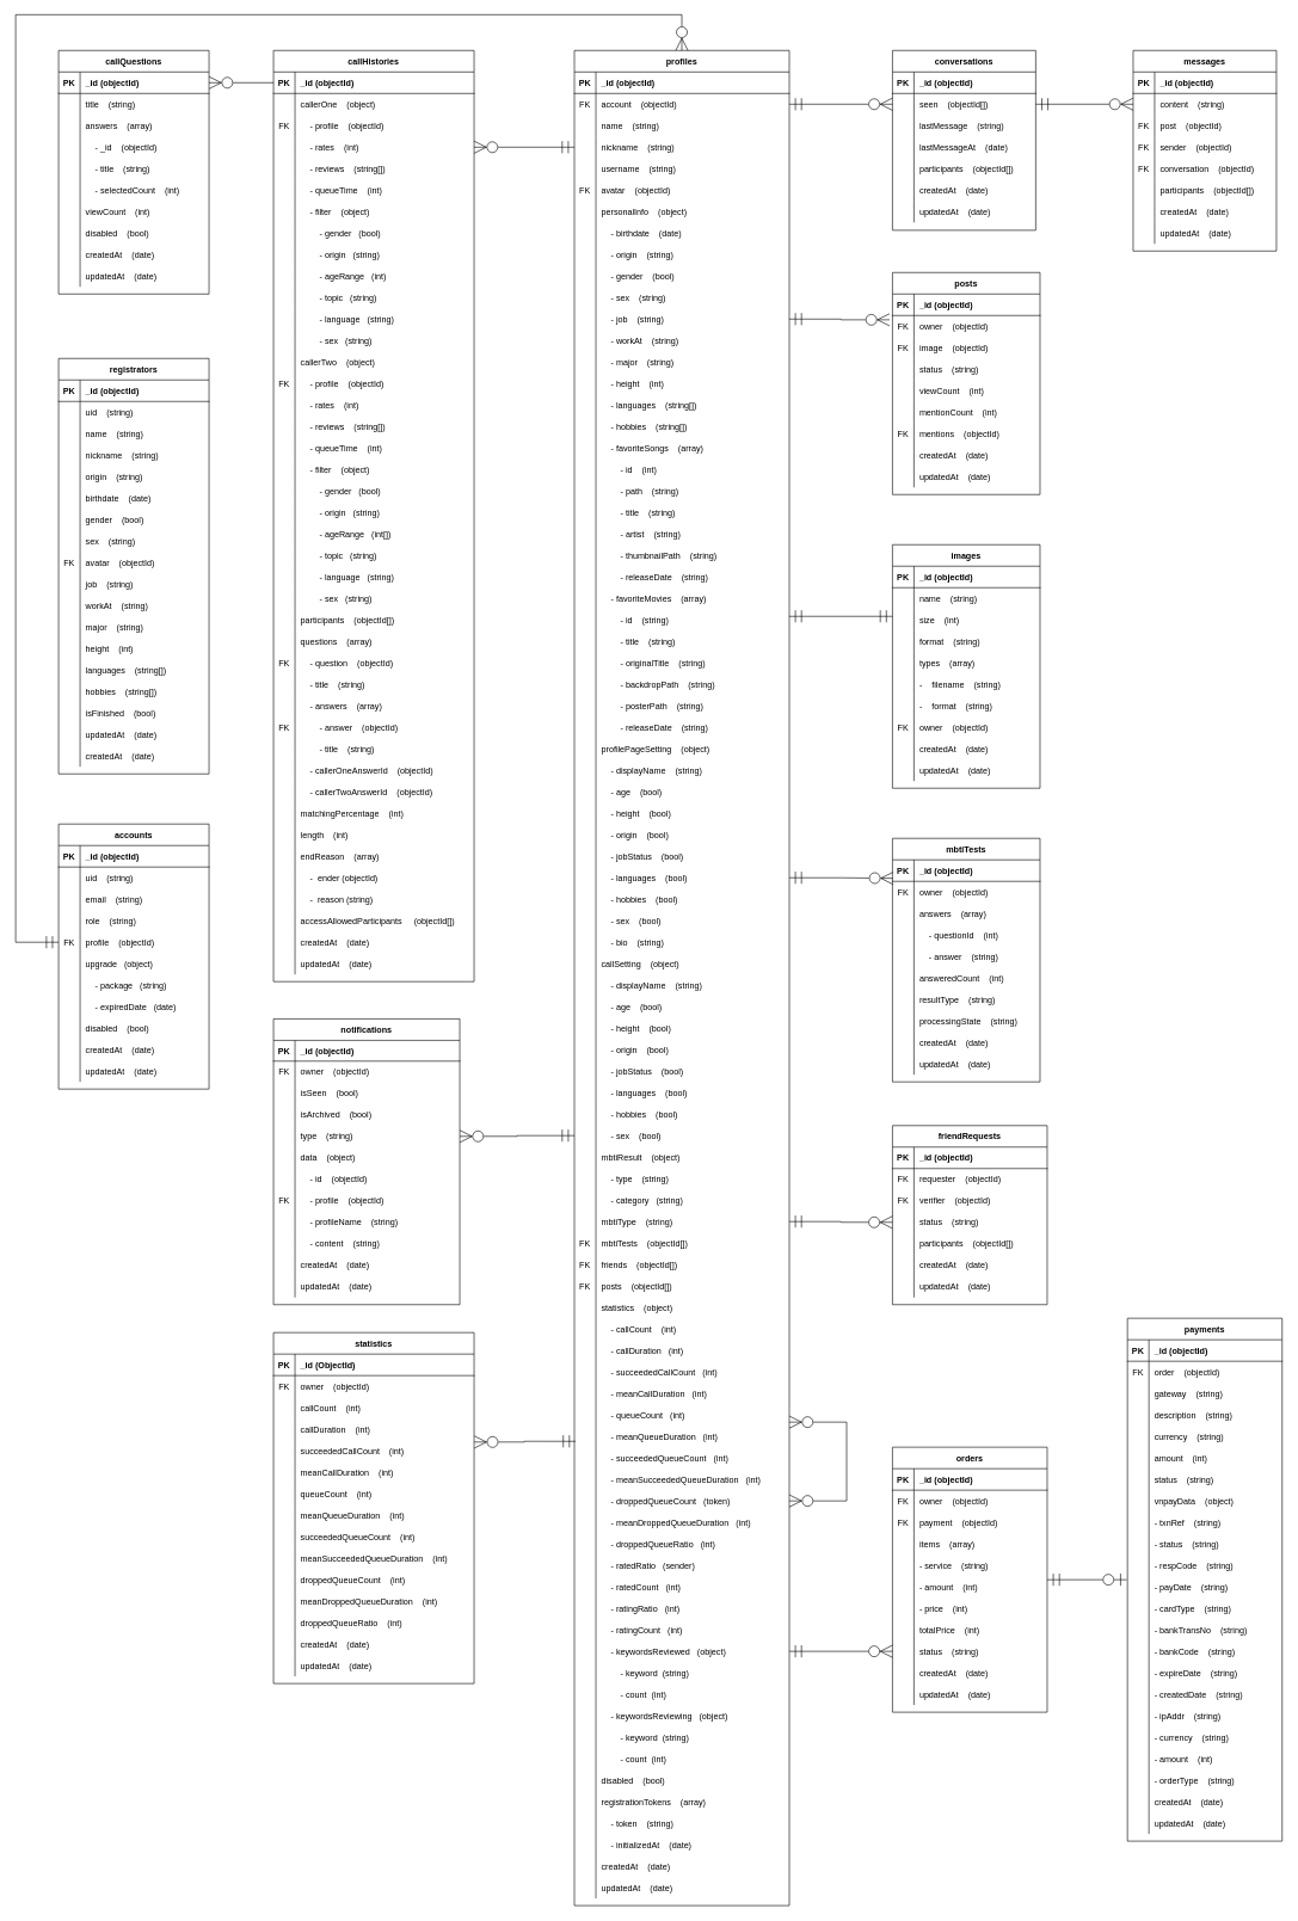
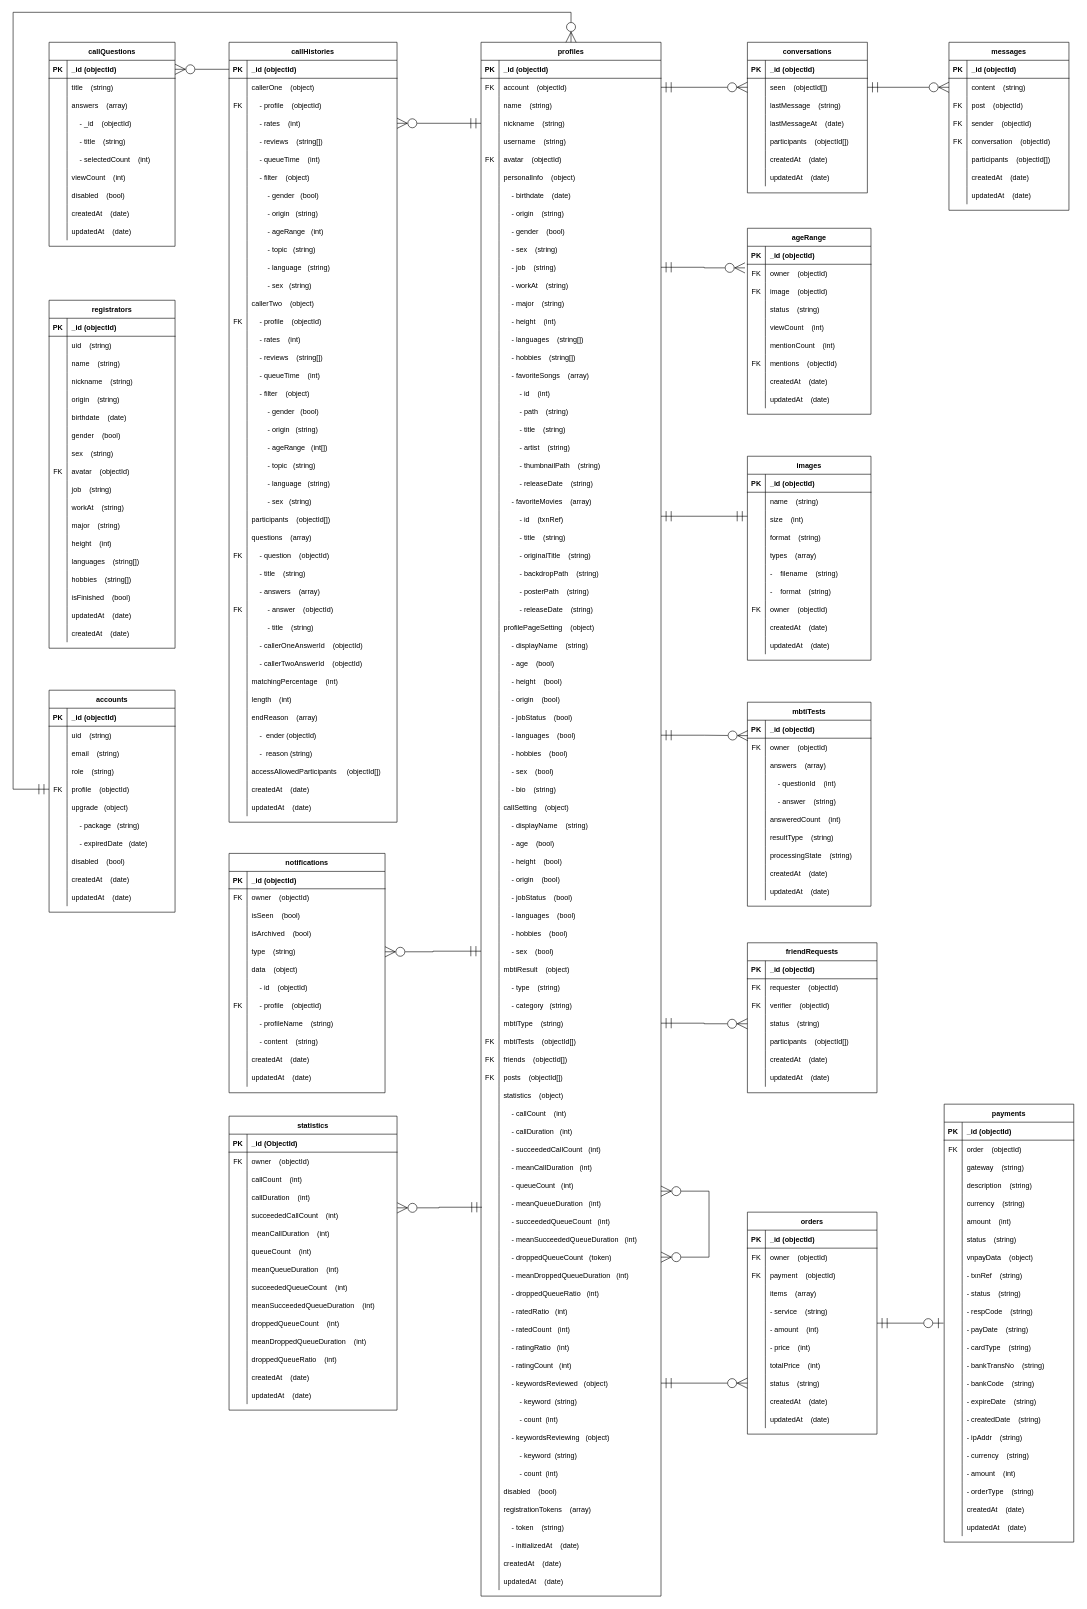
- <mxCell id="379" value="posts" style="shape=table;startSize=30;container=1;collapsible=1;childLayout=tableLayout;fixedRows=1;rowLines=0;fontStyle=1;align=center;resizeLast=1;" vertex="1" parent="1"><mxGeometry x="1244.86" y="380" width="206" height="310" as="geometry" /></mxCell>
+ <mxCell id="379" value="ageRange" style="shape=table;startSize=30;container=1;collapsible=1;childLayout=tableLayout;fixedRows=1;rowLines=0;fontStyle=1;align=center;resizeLast=1;" vertex="1" parent="1"><mxGeometry x="1244.86" y="380" width="206" height="310" as="geometry" /></mxCell>
- <mxCell id="569" value="        - id    (string)" style="shape=partialRectangle;connectable=0;fillColor=none;top=0;left=0;bottom=0;right=0;align=left;spacingLeft=6;overflow=hidden;" vertex="1" parent="567"><mxGeometry x="30" width="270" height="30" as="geometry"><mxRectangle width="270" height="30" as="alternateBounds" /></mxGeometry></mxCell>
+ <mxCell id="569" value="        - id    (txnRef)" style="shape=partialRectangle;connectable=0;fillColor=none;top=0;left=0;bottom=0;right=0;align=left;spacingLeft=6;overflow=hidden;" vertex="1" parent="567"><mxGeometry x="30" width="270" height="30" as="geometry"><mxRectangle width="270" height="30" as="alternateBounds" /></mxGeometry></mxCell>
- <mxCell id="701" value="    - ratedRatio   (sender)" style="shape=partialRectangle;connectable=0;fillColor=none;top=0;left=0;bottom=0;right=0;align=left;spacingLeft=6;overflow=hidden;" vertex="1" parent="699"><mxGeometry x="30" width="270" height="30" as="geometry"><mxRectangle width="270" height="30" as="alternateBounds" /></mxGeometry></mxCell>
+ <mxCell id="701" value="    - ratedRatio   (int)" style="shape=partialRectangle;connectable=0;fillColor=none;top=0;left=0;bottom=0;right=0;align=left;spacingLeft=6;overflow=hidden;" vertex="1" parent="699"><mxGeometry x="30" width="270" height="30" as="geometry"><mxRectangle width="270" height="30" as="alternateBounds" /></mxGeometry></mxCell>
